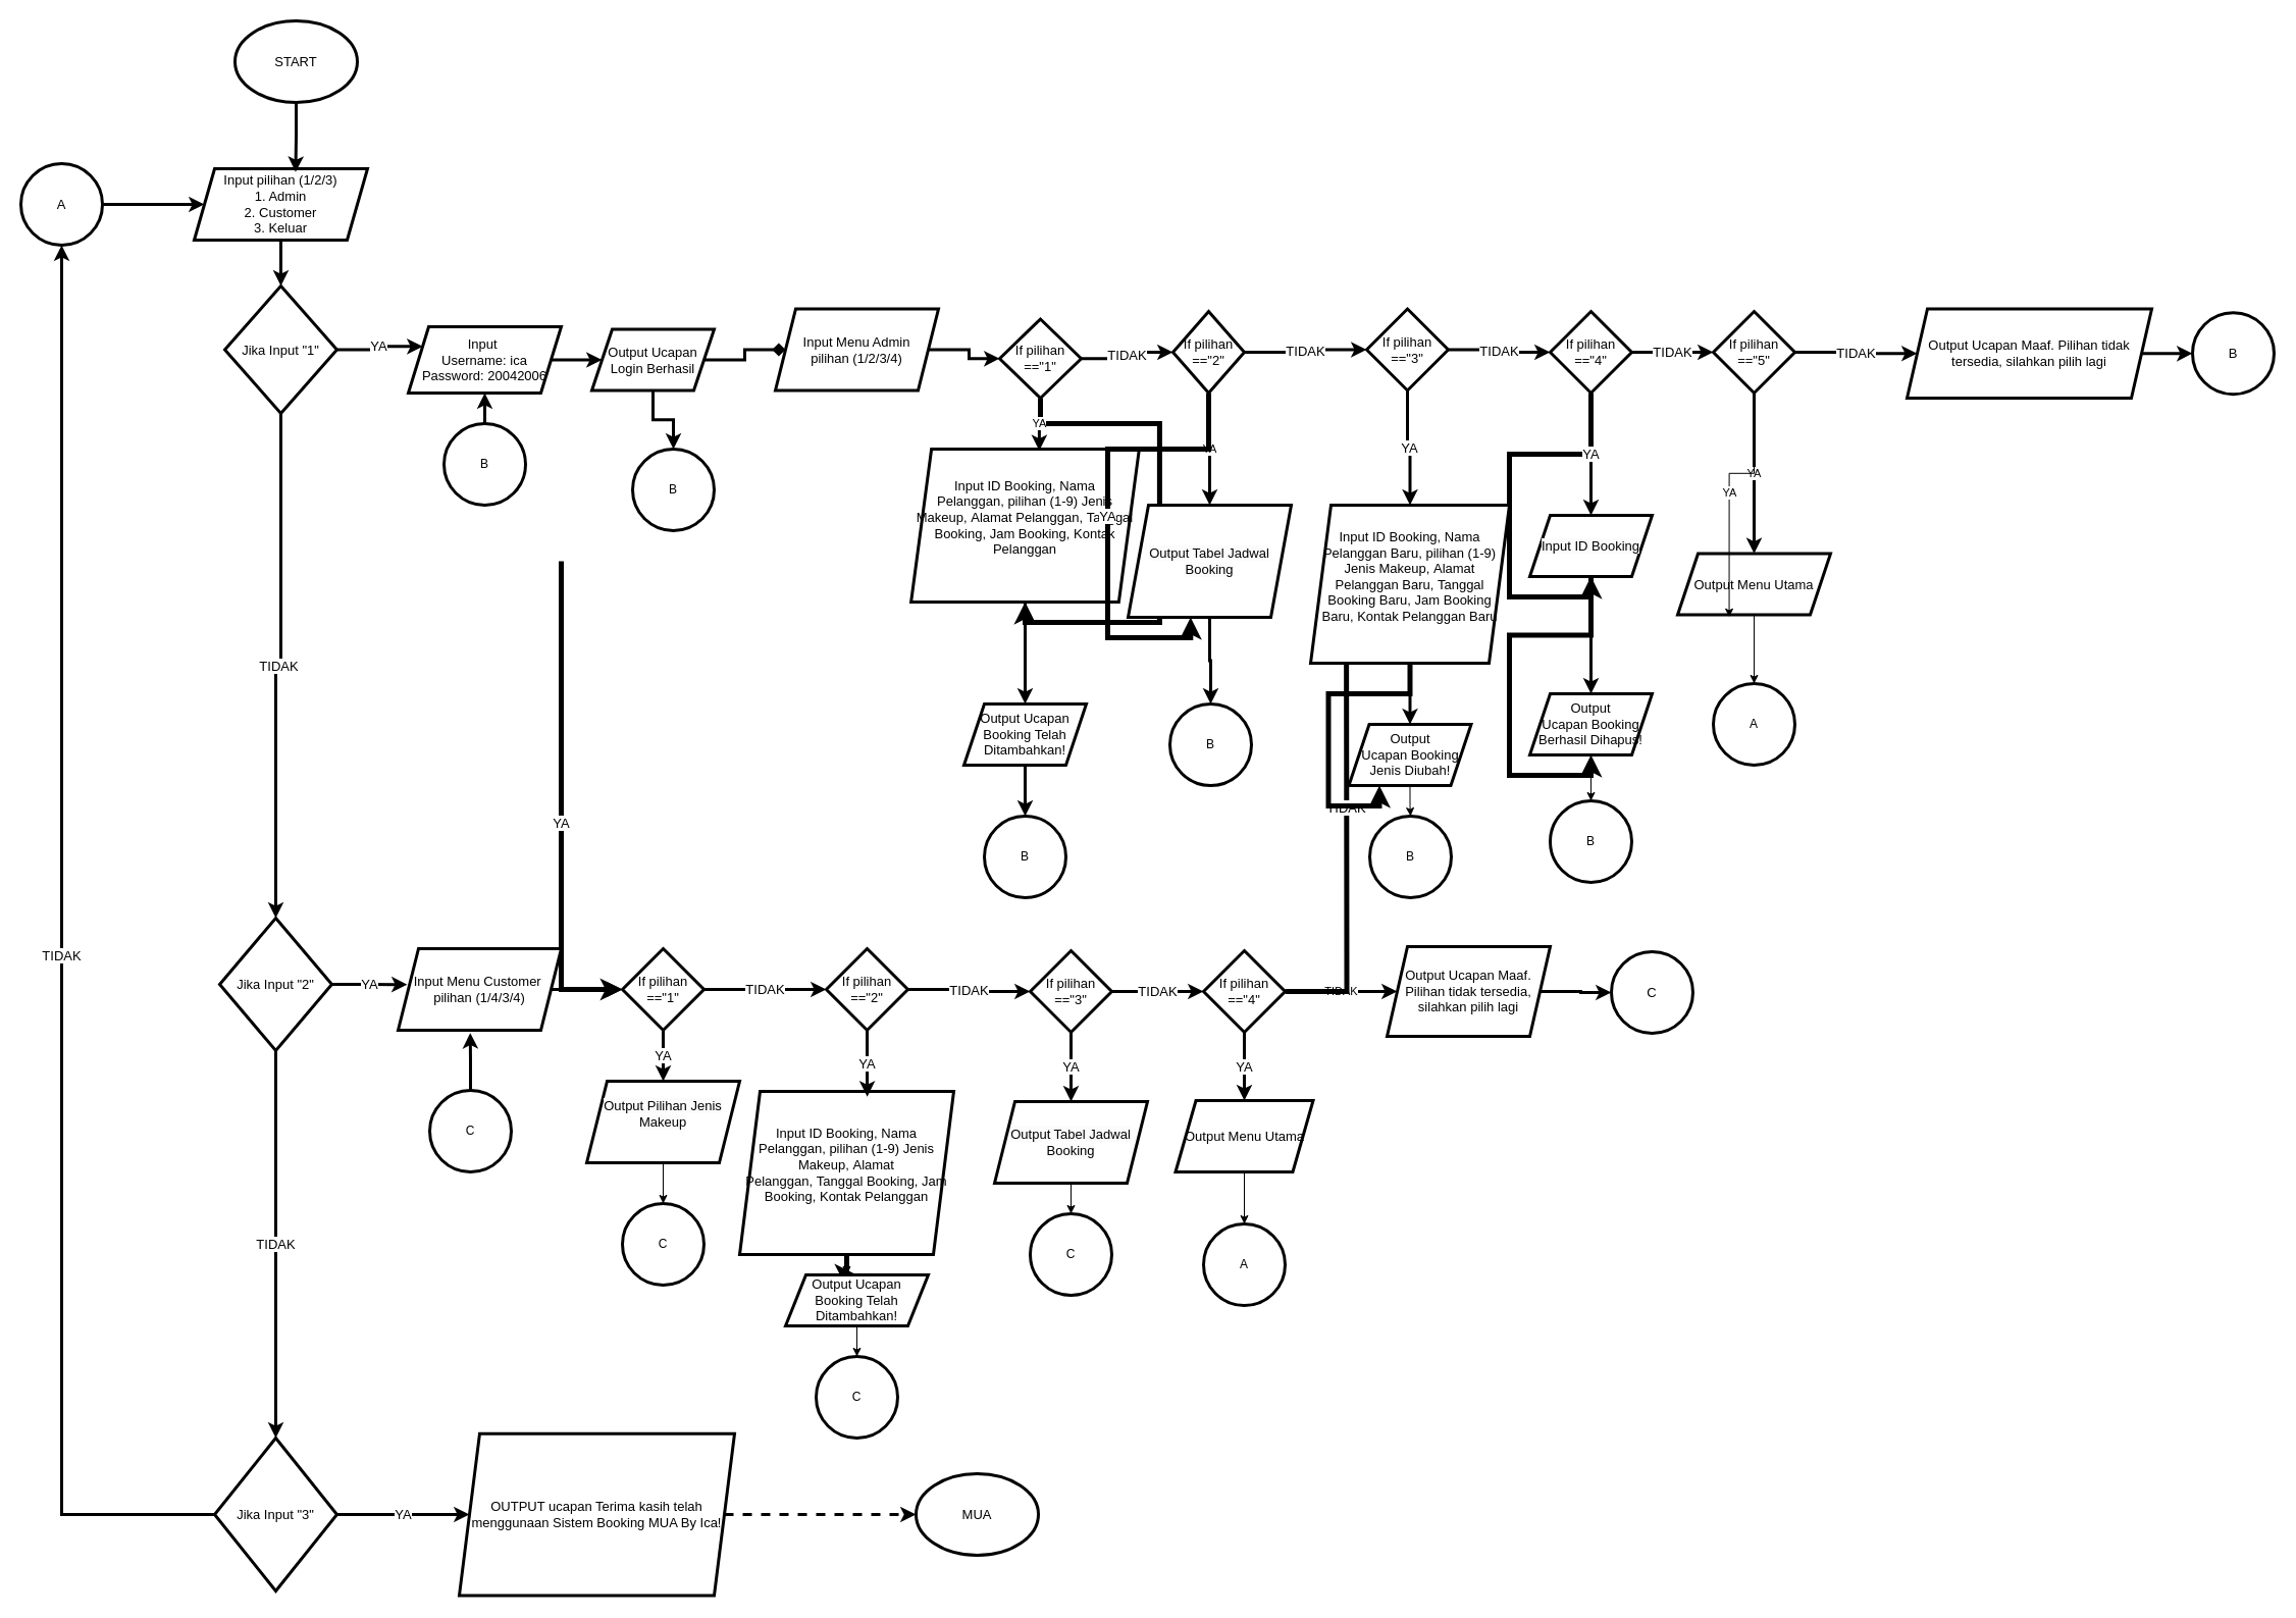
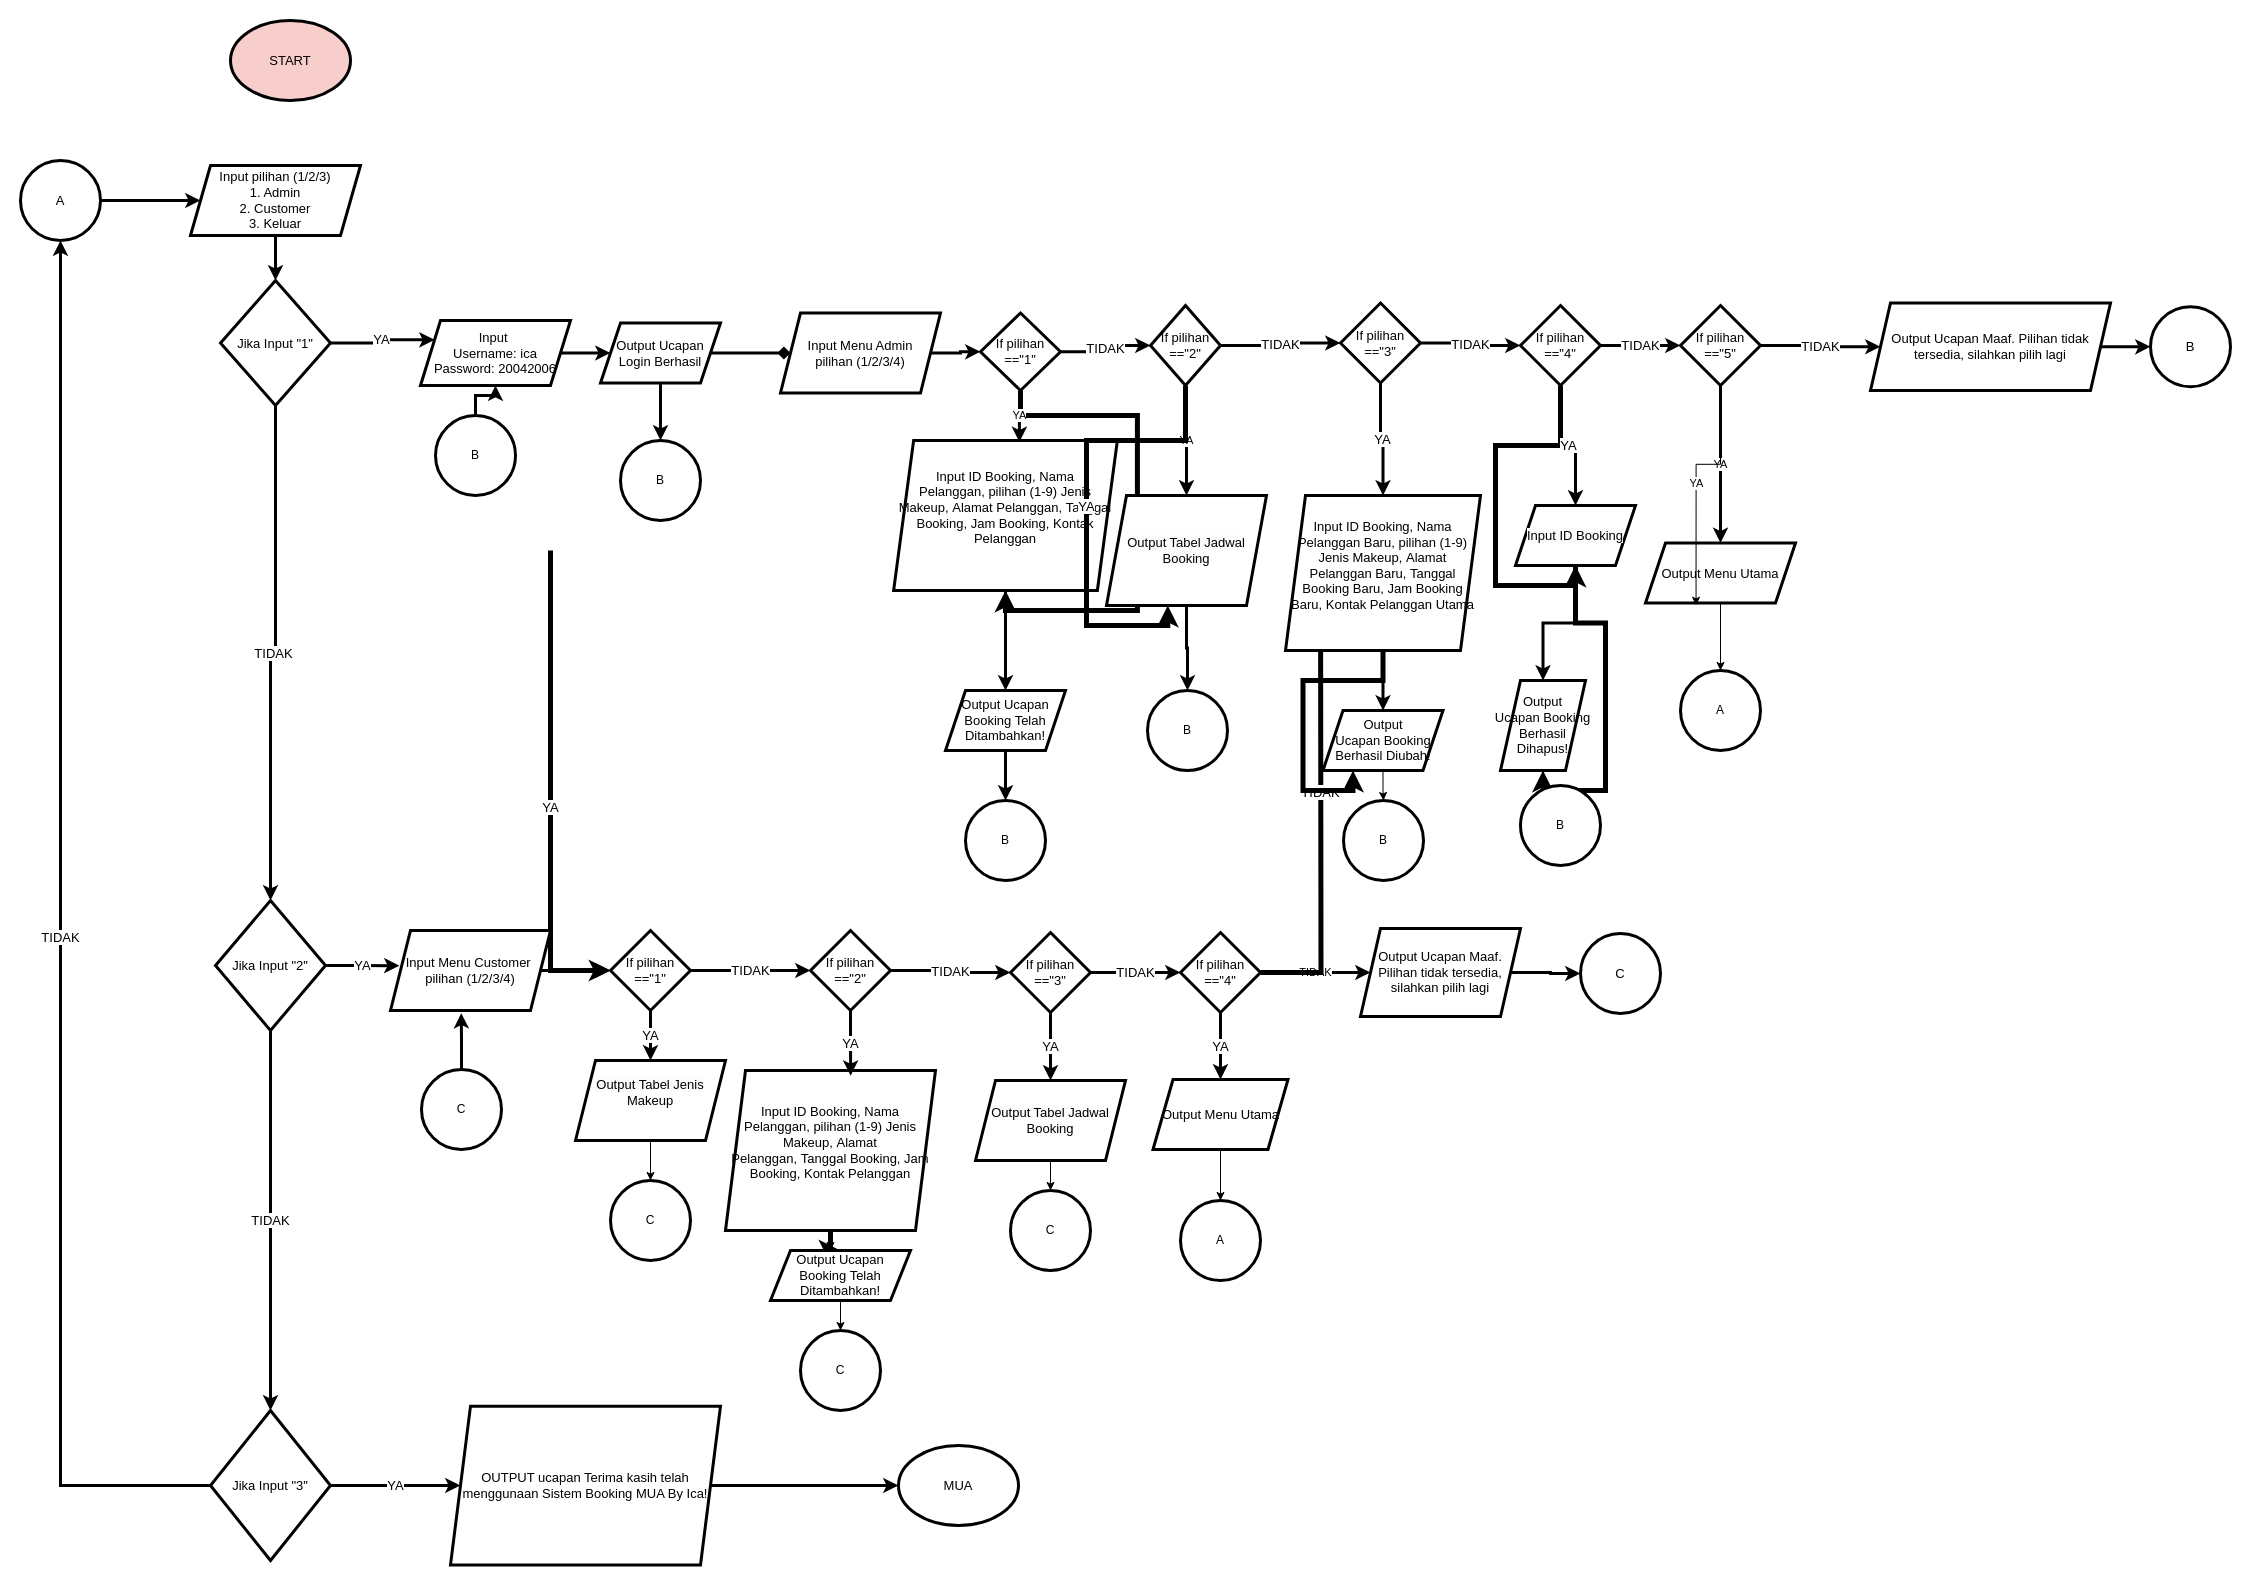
- <mxCell id="2" value="START" style="ellipse;whiteSpace=wrap;html=1;strokeWidth=3;fontSize=13;" vertex="1" parent="1"><mxGeometry x="230" y="20" width="120" height="80" as="geometry" /></mxCell>
+ <mxCell id="2" value="START" style="ellipse;whiteSpace=wrap;html=1;strokeWidth=3;fontSize=13;fillColor=#f8cecc;" vertex="1" parent="1"><mxGeometry x="230" y="20" width="120" height="80" as="geometry" /></mxCell>
- <mxCell id="44" style="edgeStyle=orthogonalEdgeStyle;rounded=0;orthogonalLoop=1;jettySize=auto;html=1;entryX=0.585;entryY=0.046;entryDx=0;entryDy=0;entryPerimeter=0;strokeWidth=3;fontSize=13;" edge="1" parent="1" source="2" target="4"><mxGeometry relative="1" as="geometry" /></mxCell>
- <mxCell id="49" value="Input Menu Admin&lt;div style=&quot;font-size: 13px;&quot;&gt;pilihan (1/2/3/4)&lt;/div&gt;" style="shape=parallelogram;perimeter=parallelogramPerimeter;whiteSpace=wrap;html=1;fixedSize=1;strokeWidth=3;fontSize=13;" vertex="1" parent="1"><mxGeometry x="760" y="302.5" width="160" height="80" as="geometry" /></mxCell>
+ <mxCell id="49" value="Input Menu Admin&lt;div style=&quot;font-size: 13px;&quot;&gt;pilihan (1/2/3/4)&lt;/div&gt;" style="shape=parallelogram;perimeter=parallelogramPerimeter;whiteSpace=wrap;html=1;fixedSize=1;strokeWidth=3;fontSize=13;" vertex="1" parent="1"><mxGeometry x="780" y="312.5" width="160" height="80" as="geometry" /></mxCell>
- <mxCell id="9" value="Input&amp;nbsp;&lt;div style=&quot;font-size: 13px;&quot;&gt;Username: ica&lt;div style=&quot;font-size: 13px;&quot;&gt;Password: 20042006&lt;/div&gt;&lt;/div&gt;" style="shape=parallelogram;perimeter=parallelogramPerimeter;whiteSpace=wrap;html=1;fixedSize=1;strokeWidth=3;fontSize=13;" vertex="1" parent="1"><mxGeometry x="400" y="320" width="150" height="65" as="geometry" /></mxCell>
+ <mxCell id="9" value="Input&amp;nbsp;&lt;div style=&quot;font-size: 13px;&quot;&gt;Username: ica&lt;div style=&quot;font-size: 13px;&quot;&gt;Password: 20042006&lt;/div&gt;&lt;/div&gt;" style="shape=parallelogram;perimeter=parallelogramPerimeter;whiteSpace=wrap;html=1;fixedSize=1;strokeWidth=3;fontSize=13;" vertex="1" parent="1"><mxGeometry x="420" y="320" width="150" height="65" as="geometry" /></mxCell>
- <mxCell id="12" value="Output Ucapan Login Berhasil" style="shape=parallelogram;perimeter=parallelogramPerimeter;whiteSpace=wrap;html=1;fixedSize=1;fontSize=13;spacing=2;strokeWidth=3;" vertex="1" parent="1"><mxGeometry x="580" y="322.5" width="120" height="60" as="geometry" /></mxCell>
+ <mxCell id="12" value="Output Ucapan Login Berhasil" style="shape=parallelogram;perimeter=parallelogramPerimeter;whiteSpace=wrap;html=1;fixedSize=1;fontSize=13;spacing=2;strokeWidth=3;" vertex="1" parent="1"><mxGeometry x="600" y="322.5" width="120" height="60" as="geometry" /></mxCell>
- <mxCell id="68" value="&lt;br style=&quot;font-size: 13px;&quot;&gt;&lt;span style=&quot;color: rgb(0, 0, 0); font-family: Helvetica; font-size: 13px; font-style: normal; font-variant-ligatures: normal; font-variant-caps: normal; font-weight: 400; letter-spacing: normal; orphans: 2; text-align: center; text-indent: 0px; text-transform: none; widows: 2; word-spacing: 0px; -webkit-text-stroke-width: 0px; white-space: normal; background-color: rgb(251, 251, 251); text-decoration-thickness: initial; text-decoration-style: initial; text-decoration-color: initial; display: inline !important; float: none;&quot;&gt;Input ID Booking&lt;/span&gt;&lt;div style=&quot;font-size: 13px;&quot;&gt;&lt;br style=&quot;font-size: 13px;&quot;&gt;&lt;/div&gt;" style="shape=parallelogram;perimeter=parallelogramPerimeter;whiteSpace=wrap;html=1;fixedSize=1;strokeWidth=3;fontSize=13;" vertex="1" parent="1"><mxGeometry x="1500" y="505" width="120" height="60" as="geometry" /></mxCell>
+ <mxCell id="68" value="&lt;br style=&quot;font-size: 13px;&quot;&gt;&lt;span style=&quot;color: rgb(0, 0, 0); font-family: Helvetica; font-size: 13px; font-style: normal; font-variant-ligatures: normal; font-variant-caps: normal; font-weight: 400; letter-spacing: normal; orphans: 2; text-align: center; text-indent: 0px; text-transform: none; widows: 2; word-spacing: 0px; -webkit-text-stroke-width: 0px; white-space: normal; background-color: rgb(251, 251, 251); text-decoration-thickness: initial; text-decoration-style: initial; text-decoration-color: initial; display: inline !important; float: none;&quot;&gt;Input ID Booking&lt;/span&gt;&lt;div style=&quot;font-size: 13px;&quot;&gt;&lt;br style=&quot;font-size: 13px;&quot;&gt;&lt;/div&gt;" style="shape=parallelogram;perimeter=parallelogramPerimeter;whiteSpace=wrap;html=1;fixedSize=1;strokeWidth=3;fontSize=13;" vertex="1" parent="1"><mxGeometry x="1515" y="505" width="120" height="60" as="geometry" /></mxCell>
- <mxCell id="77" value="&lt;div style=&quot;font-size: 13px;&quot;&gt;Input ID Booking,&amp;nbsp;&lt;span style=&quot;background-color: initial; font-size: 13px;&quot;&gt;Nama Pelanggan Baru,&amp;nbsp;&lt;/span&gt;&lt;span style=&quot;background-color: initial; font-size: 13px;&quot;&gt;pilihan (1-9) Jenis Makeup,&lt;/span&gt;&lt;span style=&quot;background-color: initial; font-size: 13px;&quot;&gt;&amp;nbsp;Alamat Pelanggan Baru,&amp;nbsp;&lt;/span&gt;&lt;span style=&quot;background-color: initial; font-size: 13px;&quot;&gt;Tanggal Booking Baru,&amp;nbsp;&lt;/span&gt;&lt;span style=&quot;background-color: initial; font-size: 13px;&quot;&gt;Jam Booking Baru,&amp;nbsp;&lt;/span&gt;&lt;span style=&quot;background-color: initial; font-size: 13px;&quot;&gt;Kontak Pelanggan Baru&lt;/span&gt;&lt;/div&gt;&lt;div style=&quot;font-size: 13px;&quot;&gt;&lt;br style=&quot;font-size: 13px;&quot;&gt;&lt;/div&gt;" style="shape=parallelogram;perimeter=parallelogramPerimeter;whiteSpace=wrap;html=1;fixedSize=1;strokeWidth=3;fontSize=13;" vertex="1" parent="1"><mxGeometry x="1285" y="495" width="195" height="155" as="geometry" /></mxCell>
+ <mxCell id="77" value="&lt;div style=&quot;font-size: 13px;&quot;&gt;Input ID Booking,&amp;nbsp;&lt;span style=&quot;background-color: initial; font-size: 13px;&quot;&gt;Nama Pelanggan Baru,&amp;nbsp;&lt;/span&gt;&lt;span style=&quot;background-color: initial; font-size: 13px;&quot;&gt;pilihan (1-9) Jenis Makeup,&lt;/span&gt;&lt;span style=&quot;background-color: initial; font-size: 13px;&quot;&gt;&amp;nbsp;Alamat Pelanggan Baru,&amp;nbsp;&lt;/span&gt;&lt;span style=&quot;background-color: initial; font-size: 13px;&quot;&gt;Tanggal Booking Baru,&amp;nbsp;&lt;/span&gt;&lt;span style=&quot;background-color: initial; font-size: 13px;&quot;&gt;Jam Booking Baru,&amp;nbsp;&lt;/span&gt;&lt;span style=&quot;background-color: initial; font-size: 13px;&quot;&gt;Kontak Pelanggan Utama&lt;/span&gt;&lt;/div&gt;&lt;div style=&quot;font-size: 13px;&quot;&gt;&lt;br style=&quot;font-size: 13px;&quot;&gt;&lt;/div&gt;" style="shape=parallelogram;perimeter=parallelogramPerimeter;whiteSpace=wrap;html=1;fixedSize=1;strokeWidth=3;fontSize=13;" vertex="1" parent="1"><mxGeometry x="1285" y="495" width="195" height="155" as="geometry" /></mxCell>
- <mxCell id="81" value="Output Ucapan&amp;nbsp;&lt;span style=&quot;font-size: 13px;&quot;&gt;Booking Berhasil Dihapus!&lt;/span&gt;" style="shape=parallelogram;perimeter=parallelogramPerimeter;whiteSpace=wrap;html=1;fixedSize=1;strokeWidth=3;fontSize=13;" vertex="1" parent="1"><mxGeometry x="1500" y="680" width="120" height="60" as="geometry" /></mxCell>
+ <mxCell id="81" value="Output Ucapan&amp;nbsp;&lt;span style=&quot;font-size: 13px;&quot;&gt;Booking Berhasil Dihapus!&lt;/span&gt;" style="shape=parallelogram;perimeter=parallelogramPerimeter;whiteSpace=wrap;html=1;fixedSize=1;strokeWidth=3;fontSize=13;" vertex="1" parent="1"><mxGeometry x="1500" y="680" width="85" height="90" as="geometry" /></mxCell>
- <mxCell id="79" value="Output Ucapan&amp;nbsp;&lt;span style=&quot;font-size: 13px;&quot;&gt;Booking Jenis Diubah!&lt;/span&gt;" style="shape=parallelogram;perimeter=parallelogramPerimeter;whiteSpace=wrap;html=1;fixedSize=1;strokeWidth=3;fontSize=13;" vertex="1" parent="1"><mxGeometry x="1322.5" y="710" width="120" height="60" as="geometry" /></mxCell>
+ <mxCell id="79" value="Output Ucapan&amp;nbsp;&lt;span style=&quot;font-size: 13px;&quot;&gt;Booking Berhasil Diubah!&lt;/span&gt;" style="shape=parallelogram;perimeter=parallelogramPerimeter;whiteSpace=wrap;html=1;fixedSize=1;strokeWidth=3;fontSize=13;" vertex="1" parent="1"><mxGeometry x="1322.5" y="710" width="120" height="60" as="geometry" /></mxCell>
- <mxCell id="23" value="Input Menu Customer&amp;nbsp;&lt;div style=&quot;font-size: 13px;&quot;&gt;pilihan (1/4/3/4)&lt;/div&gt;" style="shape=parallelogram;perimeter=parallelogramPerimeter;whiteSpace=wrap;html=1;fixedSize=1;strokeWidth=3;fontSize=13;" vertex="1" parent="1"><mxGeometry x="390" y="930" width="160" height="80" as="geometry" /></mxCell>
+ <mxCell id="23" value="Input Menu Customer&amp;nbsp;&lt;div style=&quot;font-size: 13px;&quot;&gt;pilihan (1/2/3/4)&lt;/div&gt;" style="shape=parallelogram;perimeter=parallelogramPerimeter;whiteSpace=wrap;html=1;fixedSize=1;strokeWidth=3;fontSize=13;" vertex="1" parent="1"><mxGeometry x="390" y="930" width="160" height="80" as="geometry" /></mxCell>
- <mxCell id="37" value="&lt;span style=&quot;color: rgb(0, 0, 0); font-family: Helvetica; font-size: 13px; font-style: normal; font-variant-ligatures: normal; font-variant-caps: normal; font-weight: 400; letter-spacing: normal; orphans: 2; text-align: center; text-indent: 0px; text-transform: none; widows: 2; word-spacing: 0px; -webkit-text-stroke-width: 0px; white-space: normal; background-color: rgb(251, 251, 251); text-decoration-thickness: initial; text-decoration-style: initial; text-decoration-color: initial; display: inline !important; float: none;&quot;&gt;Output Pilihan Jenis Makeup&lt;/span&gt;&lt;div style=&quot;font-size: 13px;&quot;&gt;&lt;br style=&quot;font-size: 13px;&quot;&gt;&lt;/div&gt;" style="shape=parallelogram;perimeter=parallelogramPerimeter;whiteSpace=wrap;html=1;fixedSize=1;strokeWidth=3;fontSize=13;" vertex="1" parent="1"><mxGeometry x="575" y="1060" width="150" height="80" as="geometry" /></mxCell>
+ <mxCell id="37" value="&lt;span style=&quot;color: rgb(0, 0, 0); font-family: Helvetica; font-size: 13px; font-style: normal; font-variant-ligatures: normal; font-variant-caps: normal; font-weight: 400; letter-spacing: normal; orphans: 2; text-align: center; text-indent: 0px; text-transform: none; widows: 2; word-spacing: 0px; -webkit-text-stroke-width: 0px; white-space: normal; background-color: rgb(251, 251, 251); text-decoration-thickness: initial; text-decoration-style: initial; text-decoration-color: initial; display: inline !important; float: none;&quot;&gt;Output Tabel Jenis Makeup&lt;/span&gt;&lt;div style=&quot;font-size: 13px;&quot;&gt;&lt;br style=&quot;font-size: 13px;&quot;&gt;&lt;/div&gt;" style="shape=parallelogram;perimeter=parallelogramPerimeter;whiteSpace=wrap;html=1;fixedSize=1;strokeWidth=3;fontSize=13;" vertex="1" parent="1"><mxGeometry x="575" y="1060" width="150" height="80" as="geometry" /></mxCell>
- <mxCell id="18" style="edgeStyle=orthogonalEdgeStyle;rounded=0;orthogonalLoop=1;jettySize=auto;html=1;strokeWidth=3;fontSize=13;dashed=1;" edge="1" parent="1" source="19" target="20"><mxGeometry relative="1" as="geometry" /></mxCell>
+ <mxCell id="18" style="edgeStyle=orthogonalEdgeStyle;rounded=0;orthogonalLoop=1;jettySize=auto;html=1;strokeWidth=3;fontSize=13;" edge="1" parent="1" source="19" target="20"><mxGeometry relative="1" as="geometry" /></mxCell>
